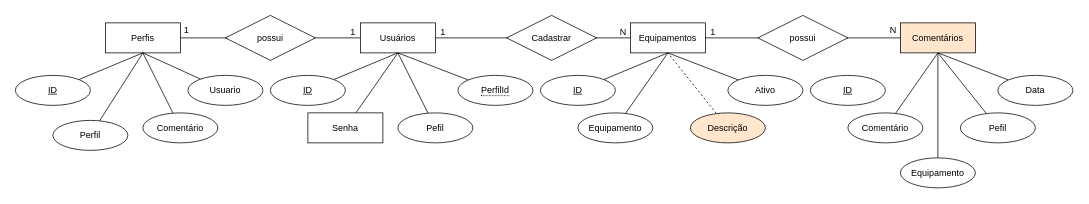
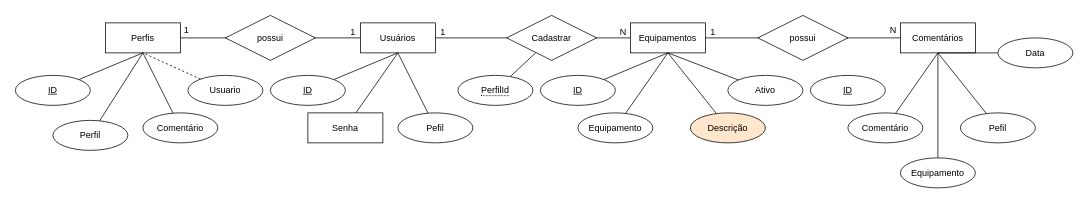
- <mxCell id="32" value="Comentários" style="whiteSpace=wrap;html=1;align=center;fillColor=#ffe6cc;" vertex="1" parent="1"><mxGeometry x="1200" y="30" width="100" height="40" as="geometry" /></mxCell>
+ <mxCell id="32" value="Comentários" style="whiteSpace=wrap;html=1;align=center;" vertex="1" parent="1"><mxGeometry x="1200" y="30" width="100" height="40" as="geometry" /></mxCell>
- <mxCell id="10" style="rounded=0;orthogonalLoop=1;jettySize=auto;html=1;entryX=0.5;entryY=1;entryDx=0;entryDy=0;endArrow=none;endFill=0;" edge="1" parent="1" source="11" target="3"><mxGeometry relative="1" as="geometry" /></mxCell>
+ <mxCell id="10" style="rounded=0;orthogonalLoop=1;jettySize=auto;html=1;entryX=0.5;entryY=1;entryDx=0;entryDy=0;endArrow=none;endFill=0;dashed=1;" edge="1" parent="1" source="11" target="3"><mxGeometry relative="1" as="geometry" /></mxCell>
- <mxCell id="20" style="rounded=0;orthogonalLoop=1;jettySize=auto;html=1;entryX=0.5;entryY=1;entryDx=0;entryDy=0;endArrow=none;endFill=0;" edge="1" parent="1" source="21" target="13"><mxGeometry relative="1" as="geometry" /></mxCell>
+ <mxCell id="20" style="rounded=0;orthogonalLoop=1;jettySize=auto;html=1;endArrow=none;endFill=0;" edge="1" parent="1" source="21" target="46"><mxGeometry relative="1" as="geometry" /></mxCell>
- <mxCell id="28" style="rounded=0;orthogonalLoop=1;jettySize=auto;html=1;entryX=0.5;entryY=1;entryDx=0;entryDy=0;endArrow=none;endFill=0;dashed=1;" edge="1" parent="1" source="29" target="23"><mxGeometry relative="1" as="geometry" /></mxCell>
+ <mxCell id="28" style="rounded=0;orthogonalLoop=1;jettySize=auto;html=1;entryX=0.5;entryY=1;entryDx=0;entryDy=0;endArrow=none;endFill=0;" edge="1" parent="1" source="29" target="23"><mxGeometry relative="1" as="geometry" /></mxCell>
- <mxCell id="41" value="Data" style="ellipse;whiteSpace=wrap;html=1;align=center;" vertex="1" parent="1"><mxGeometry x="1330" y="100" width="100" height="40" as="geometry" /></mxCell>
+ <mxCell id="41" value="Data" style="ellipse;whiteSpace=wrap;html=1;align=center;" vertex="1" parent="1"><mxGeometry x="1330" y="50" width="100" height="40" as="geometry" /></mxCell>
